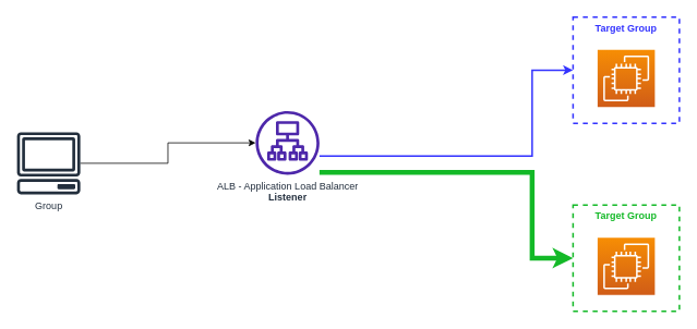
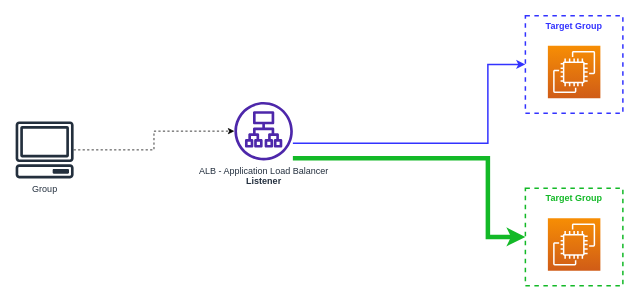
- <mxCell id="9" style="edgeStyle=orthogonalEdgeStyle;rounded=0;orthogonalLoop=1;jettySize=auto;html=1;" edge="1" parent="1" source="10" target="4"><mxGeometry relative="1" as="geometry" /></mxCell>
+ <mxCell id="9" style="edgeStyle=orthogonalEdgeStyle;rounded=0;orthogonalLoop=1;jettySize=auto;html=1;dashed=1;" edge="1" parent="1" source="10" target="4"><mxGeometry relative="1" as="geometry" /></mxCell>
